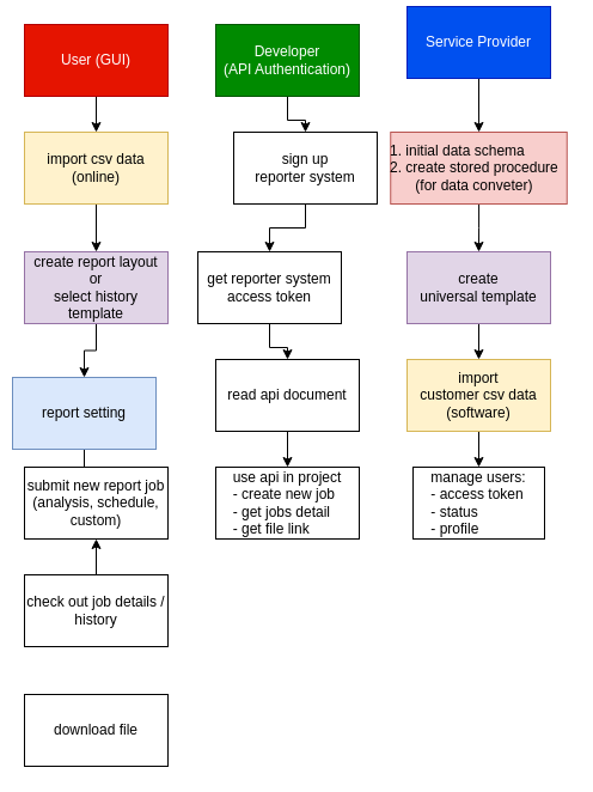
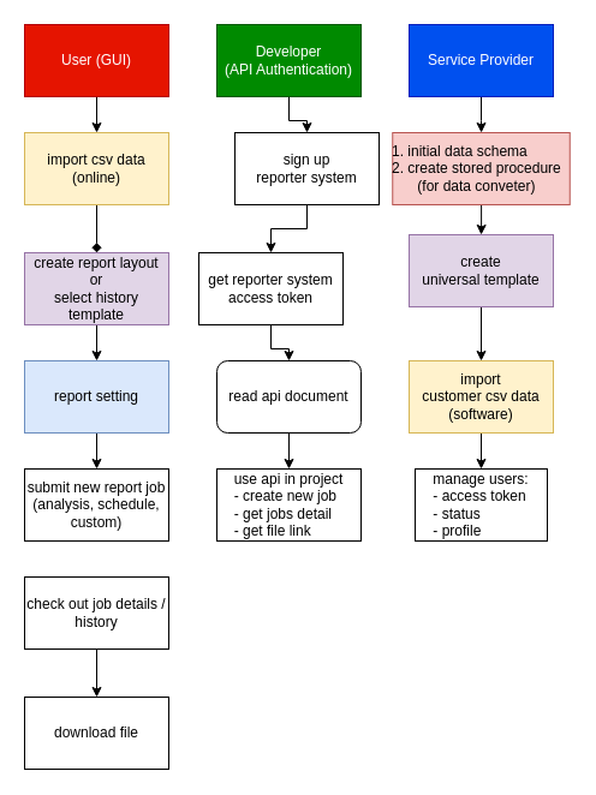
- <mxCell id="3" value="Service Provider" style="rounded=0;whiteSpace=wrap;html=1;fillColor=#0050ef;strokeColor=#001DBC;fontColor=#ffffff;" parent="1" vertex="1"><mxGeometry x="340" y="5" width="120" height="60" as="geometry" /></mxCell>
+ <mxCell id="3" value="Service Provider" style="rounded=0;whiteSpace=wrap;html=1;fillColor=#0050ef;strokeColor=#001DBC;fontColor=#ffffff;" parent="1" vertex="1"><mxGeometry x="340" y="20" width="120" height="60" as="geometry" /></mxCell>
- <mxCell id="21" value="" style="edgeStyle=orthogonalEdgeStyle;rounded=0;orthogonalLoop=1;jettySize=auto;html=1;" parent="1" source="22" target="24" edge="1"><mxGeometry relative="1" as="geometry" /></mxCell>
+ <mxCell id="21" value="" style="edgeStyle=orthogonalEdgeStyle;rounded=0;orthogonalLoop=1;jettySize=auto;html=1;endArrow=diamond;" parent="1" source="22" target="24" edge="1"><mxGeometry relative="1" as="geometry" /></mxCell>
- <mxCell id="7" value="create &lt;br&gt;universal template" style="rounded=0;whiteSpace=wrap;html=1;fillColor=#e1d5e7;strokeColor=#9673a6;" parent="1" vertex="1"><mxGeometry x="340" y="210" width="120" height="60" as="geometry" /></mxCell>
+ <mxCell id="7" value="create &lt;br&gt;universal template" style="rounded=0;whiteSpace=wrap;html=1;fillColor=#e1d5e7;strokeColor=#9673a6;" parent="1" vertex="1"><mxGeometry x="340" y="195" width="120" height="60" as="geometry" /></mxCell>
- <mxCell id="17" value="read api document" style="rounded=0;whiteSpace=wrap;html=1;" parent="1" vertex="1"><mxGeometry x="180" y="300" width="120" height="60" as="geometry" /></mxCell>
+ <mxCell id="17" value="read api document" style="whiteSpace=wrap;html=1;rounded=1;" parent="1" vertex="1"><mxGeometry x="180" y="300" width="120" height="60" as="geometry" /></mxCell>
- <mxCell id="26" value="report setting" style="rounded=0;whiteSpace=wrap;html=1;fillColor=#dae8fc;strokeColor=#6c8ebf;" parent="1" vertex="1"><mxGeometry x="10" y="315" width="120" height="60" as="geometry" /></mxCell>
+ <mxCell id="26" value="report setting" style="rounded=0;whiteSpace=wrap;html=1;fillColor=#dae8fc;strokeColor=#6c8ebf;" parent="1" vertex="1"><mxGeometry x="20" y="300" width="120" height="60" as="geometry" /></mxCell>
- <mxCell id="28" value="" style="edgeStyle=orthogonalEdgeStyle;rounded=0;orthogonalLoop=1;jettySize=auto;html=1;" parent="1" source="29" target="27" edge="1"><mxGeometry relative="1" as="geometry" /></mxCell>
+ <mxCell id="28" value="" style="edgeStyle=orthogonalEdgeStyle;rounded=0;orthogonalLoop=1;jettySize=auto;html=1;" parent="1" source="29" target="30" edge="1"><mxGeometry relative="1" as="geometry" /></mxCell>
